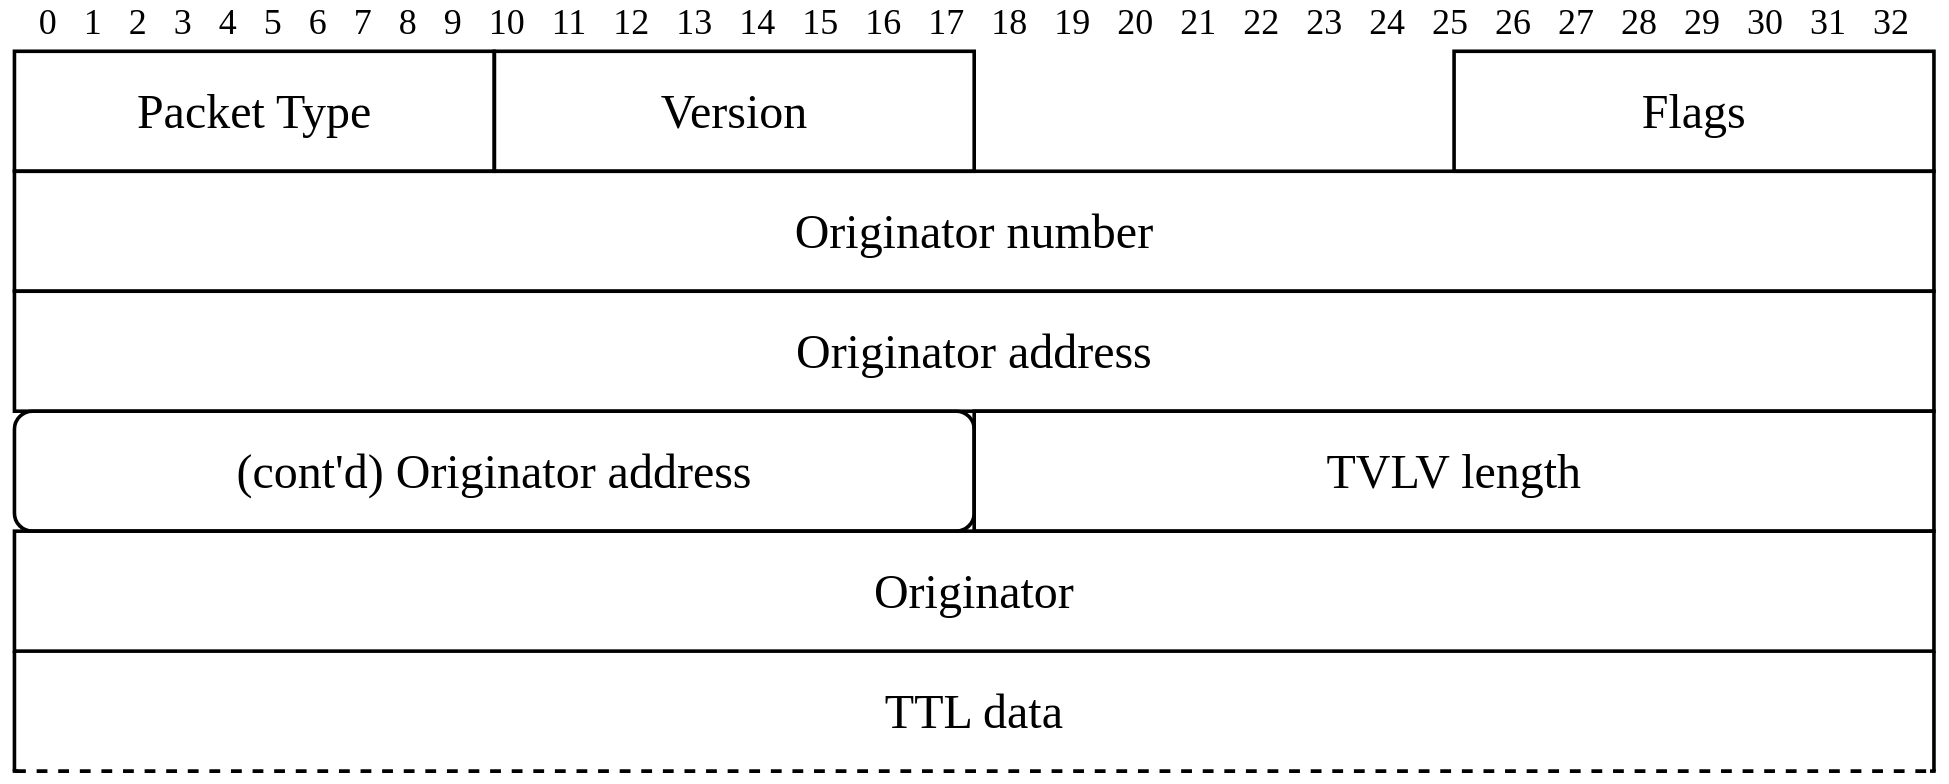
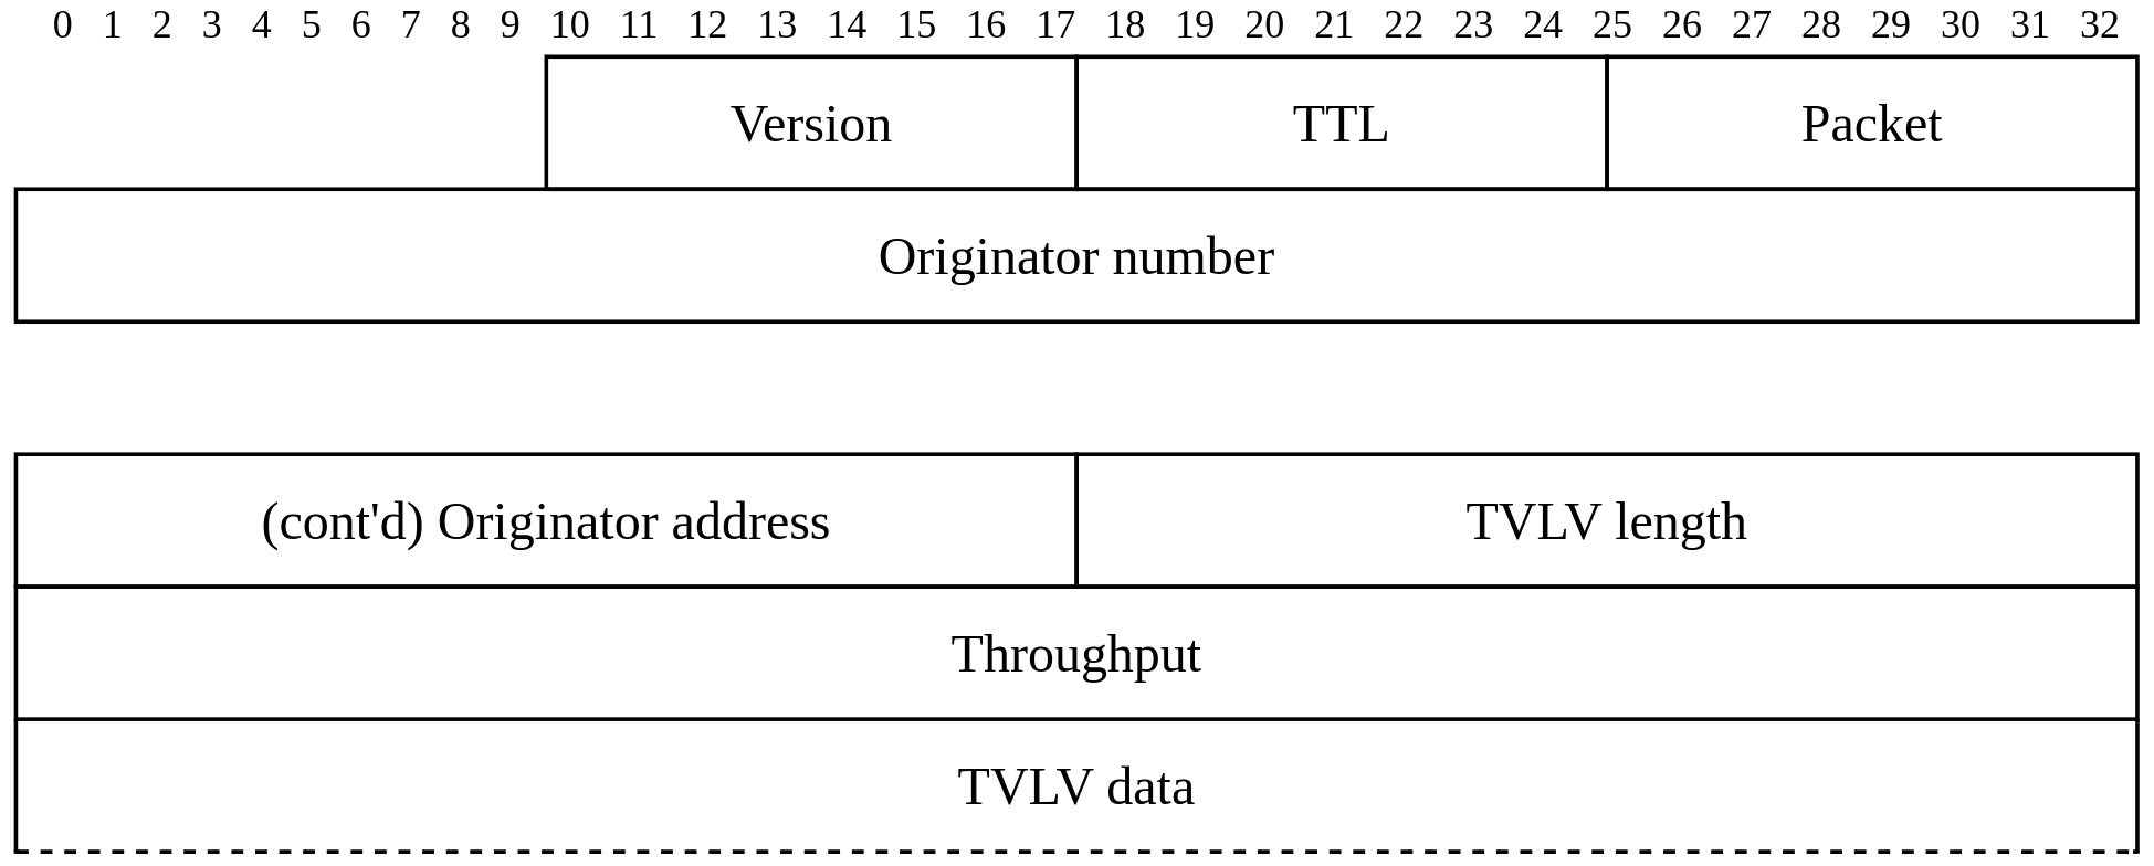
- <mxCell id="13" value="0&amp;nbsp; &amp;nbsp;1&amp;nbsp; &amp;nbsp;2&amp;nbsp; &amp;nbsp;3&amp;nbsp; &amp;nbsp;4&amp;nbsp; &amp;nbsp;5&amp;nbsp; &amp;nbsp;6&amp;nbsp; &amp;nbsp;7&amp;nbsp; &amp;nbsp;8&amp;nbsp; &amp;nbsp;9&amp;nbsp; &amp;nbsp;10&amp;nbsp; &amp;nbsp;11&amp;nbsp; &amp;nbsp;12&amp;nbsp; &amp;nbsp;13&amp;nbsp; &amp;nbsp;14&amp;nbsp; &amp;nbsp;15&amp;nbsp; &amp;nbsp;16&amp;nbsp; &amp;nbsp;17&amp;nbsp; &amp;nbsp;18&amp;nbsp; &amp;nbsp;19&amp;nbsp; &amp;nbsp;20&amp;nbsp; &amp;nbsp;21&amp;nbsp; &amp;nbsp;22&amp;nbsp; &amp;nbsp;23&amp;nbsp; &amp;nbsp;24&amp;nbsp; &amp;nbsp;25&amp;nbsp; &amp;nbsp;26&amp;nbsp; &amp;nbsp;27&amp;nbsp; &amp;nbsp;28&amp;nbsp; &amp;nbsp;29&amp;nbsp; &amp;nbsp;30&amp;nbsp; &amp;nbsp;31&amp;nbsp; &amp;nbsp;32" style="text;html=1;strokeColor=none;fillColor=none;align=center;verticalAlign=middle;whiteSpace=wrap;rounded=0;fontSize=60;fontFamily=Times New Roman;" vertex="1" parent="1"><mxGeometry x="38" y="20" width="3170" height="30" as="geometry" /></mxCell>
+ <mxCell id="13" value="0&amp;nbsp; &amp;nbsp;1&amp;nbsp; &amp;nbsp;2&amp;nbsp; &amp;nbsp;3&amp;nbsp; &amp;nbsp;4&amp;nbsp; &amp;nbsp;5&amp;nbsp; &amp;nbsp;6&amp;nbsp; &amp;nbsp;7&amp;nbsp; &amp;nbsp;8&amp;nbsp; &amp;nbsp;9&amp;nbsp; &amp;nbsp;10&amp;nbsp; &amp;nbsp;11&amp;nbsp; &amp;nbsp;12&amp;nbsp; &amp;nbsp;13&amp;nbsp; &amp;nbsp;14&amp;nbsp; &amp;nbsp;15&amp;nbsp; &amp;nbsp;16&amp;nbsp; &amp;nbsp;17&amp;nbsp; &amp;nbsp;18&amp;nbsp; &amp;nbsp;19&amp;nbsp; &amp;nbsp;20&amp;nbsp; &amp;nbsp;21&amp;nbsp; &amp;nbsp;22&amp;nbsp; &amp;nbsp;23&amp;nbsp; &amp;nbsp;24&amp;nbsp; &amp;nbsp;25&amp;nbsp; &amp;nbsp;26&amp;nbsp; &amp;nbsp;27&amp;nbsp; &amp;nbsp;28&amp;nbsp; &amp;nbsp;29&amp;nbsp; &amp;nbsp;30&amp;nbsp; &amp;nbsp;31&amp;nbsp; &amp;nbsp;32" style="text;html=1;strokeColor=none;fillColor=none;align=center;verticalAlign=middle;whiteSpace=wrap;rounded=0;fontSize=60;fontFamily=Times New Roman;" vertex="1" parent="1"><mxGeometry x="53" y="20" width="3170" height="30" as="geometry" /></mxCell>
- <mxCell id="3" value="&lt;font style=&quot;font-size: 80px;&quot; face=&quot;Times New Roman&quot;&gt;Packet Type&lt;/font&gt;" style="rounded=0;whiteSpace=wrap;html=1;fillColor=none;strokeWidth=6;" vertex="1" parent="1"><mxGeometry x="23" y="84" width="800" height="200" as="geometry" /></mxCell>
+ <mxCell id="5" value="TTL" style="rounded=0;whiteSpace=wrap;html=1;fillColor=none;strokeWidth=6;fontFamily=Times New Roman;fontSize=80;" vertex="1" parent="1"><mxGeometry x="1623" y="84" width="800" height="200" as="geometry" /></mxCell>
- <mxCell id="6" value="Flags" style="rounded=0;whiteSpace=wrap;html=1;fillColor=none;strokeWidth=6;fontFamily=Times New Roman;fontSize=80;" vertex="1" parent="1"><mxGeometry x="2423" y="84" width="800" height="200" as="geometry" /></mxCell>
+ <mxCell id="6" value="Packet" style="rounded=0;whiteSpace=wrap;html=1;fillColor=none;strokeWidth=6;fontFamily=Times New Roman;fontSize=80;" vertex="1" parent="1"><mxGeometry x="2423" y="84" width="800" height="200" as="geometry" /></mxCell>
- <mxCell id="8" value="&lt;font style=&quot;font-size: 80px;&quot; face=&quot;Times New Roman&quot;&gt;Originator address&lt;/font&gt;" style="rounded=0;whiteSpace=wrap;html=1;fillColor=none;strokeWidth=6;" vertex="1" parent="1"><mxGeometry x="23" y="484" width="3200" height="200" as="geometry" /></mxCell>
- <mxCell id="9" value="&lt;font style=&quot;font-size: 80px;&quot; face=&quot;Times New Roman&quot;&gt;(cont'd) Originator address&lt;/font&gt;" style="whiteSpace=wrap;html=1;fillColor=none;strokeWidth=6;rounded=1;" vertex="1" parent="1"><mxGeometry x="23" y="684" width="1600" height="200" as="geometry" /></mxCell>
+ <mxCell id="9" value="&lt;font style=&quot;font-size: 80px;&quot; face=&quot;Times New Roman&quot;&gt;(cont'd) Originator address&lt;/font&gt;" style="rounded=0;whiteSpace=wrap;html=1;fillColor=none;strokeWidth=6;" vertex="1" parent="1"><mxGeometry x="23" y="684" width="1600" height="200" as="geometry" /></mxCell>
- <mxCell id="11" value="&lt;font style=&quot;font-size: 80px;&quot; face=&quot;Times New Roman&quot;&gt;Originator&lt;/font&gt;" style="rounded=0;whiteSpace=wrap;html=1;fillColor=none;strokeWidth=6;" vertex="1" parent="1"><mxGeometry x="23" y="884" width="3200" height="200" as="geometry" /></mxCell>
+ <mxCell id="11" value="&lt;font style=&quot;font-size: 80px;&quot; face=&quot;Times New Roman&quot;&gt;Throughput&lt;/font&gt;" style="rounded=0;whiteSpace=wrap;html=1;fillColor=none;strokeWidth=6;" vertex="1" parent="1"><mxGeometry x="23" y="884" width="3200" height="200" as="geometry" /></mxCell>
- <mxCell id="12" value="&lt;font style=&quot;font-size: 80px;&quot; face=&quot;Times New Roman&quot;&gt;TTL data&lt;/font&gt;" style="rounded=0;whiteSpace=wrap;html=1;fillColor=none;strokeWidth=6;dashed=1;strokeColor=none;" vertex="1" parent="1"><mxGeometry x="23" y="1084" width="3200" height="200" as="geometry" /></mxCell>
+ <mxCell id="12" value="&lt;font style=&quot;font-size: 80px;&quot; face=&quot;Times New Roman&quot;&gt;TVLV data&lt;/font&gt;" style="rounded=0;whiteSpace=wrap;html=1;fillColor=none;strokeWidth=6;dashed=1;strokeColor=none;" vertex="1" parent="1"><mxGeometry x="23" y="1084" width="3200" height="200" as="geometry" /></mxCell>
